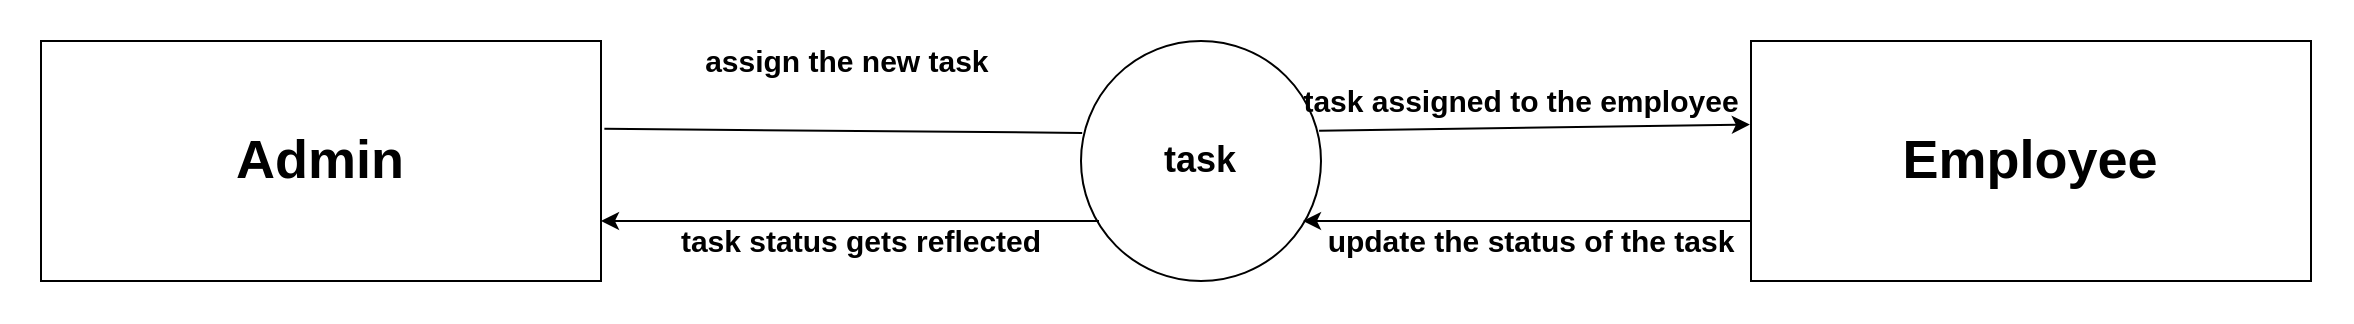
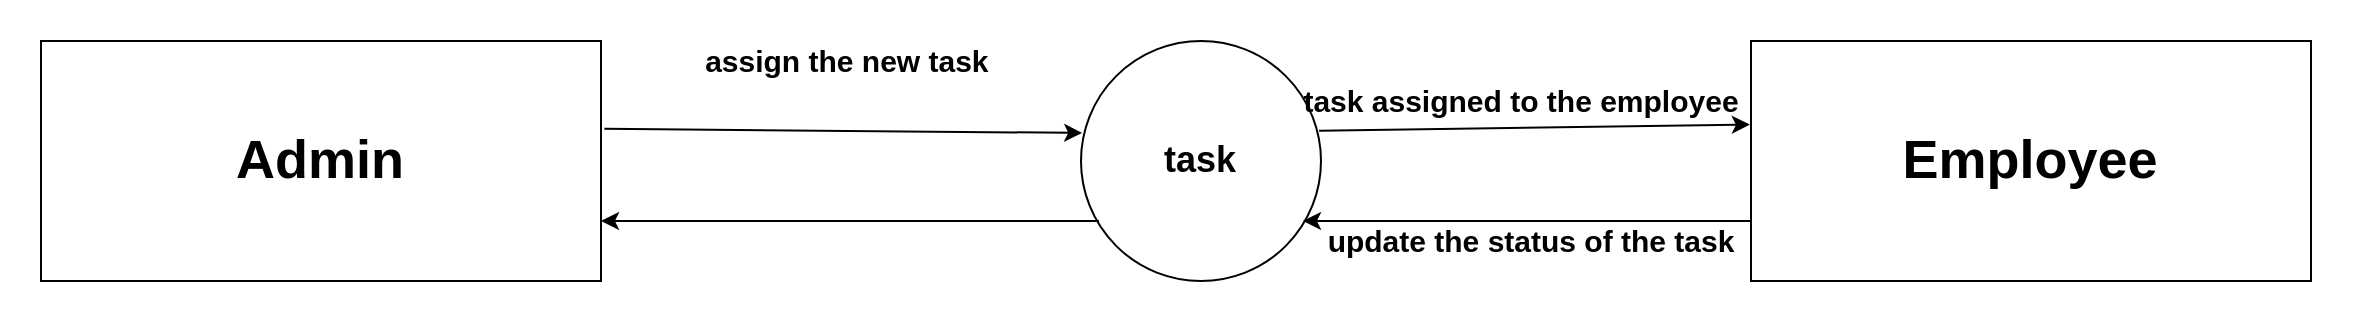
- <mxCell id="5" value="" style="endArrow=none;html=1;exitX=1.006;exitY=0.366;exitDx=0;exitDy=0;exitPerimeter=0;entryX=0.005;entryY=0.383;entryDx=0;entryDy=0;entryPerimeter=0;" edge="1" parent="1" source="2" target="3"><mxGeometry width="50" height="50" relative="1" as="geometry"><mxPoint x="370" y="350" as="sourcePoint" /><mxPoint x="420" y="300" as="targetPoint" /></mxGeometry></mxCell>
+ <mxCell id="5" value="" style="endArrow=classic;html=1;exitX=1.006;exitY=0.366;exitDx=0;exitDy=0;exitPerimeter=0;entryX=0.005;entryY=0.383;entryDx=0;entryDy=0;entryPerimeter=0;" edge="1" parent="1" source="2" target="3"><mxGeometry width="50" height="50" relative="1" as="geometry"><mxPoint x="370" y="350" as="sourcePoint" /><mxPoint x="420" y="300" as="targetPoint" /></mxGeometry></mxCell>
- <mxCell id="12" value="&lt;b&gt;&lt;font style=&quot;font-size: 15px&quot;&gt;task status gets reflected&lt;/font&gt;&lt;/b&gt;" style="text;html=1;align=center;verticalAlign=middle;resizable=0;points=[];autosize=1;strokeColor=none;" vertex="1" parent="1"><mxGeometry x="330" y="110" width="200" height="20" as="geometry" /></mxCell>
